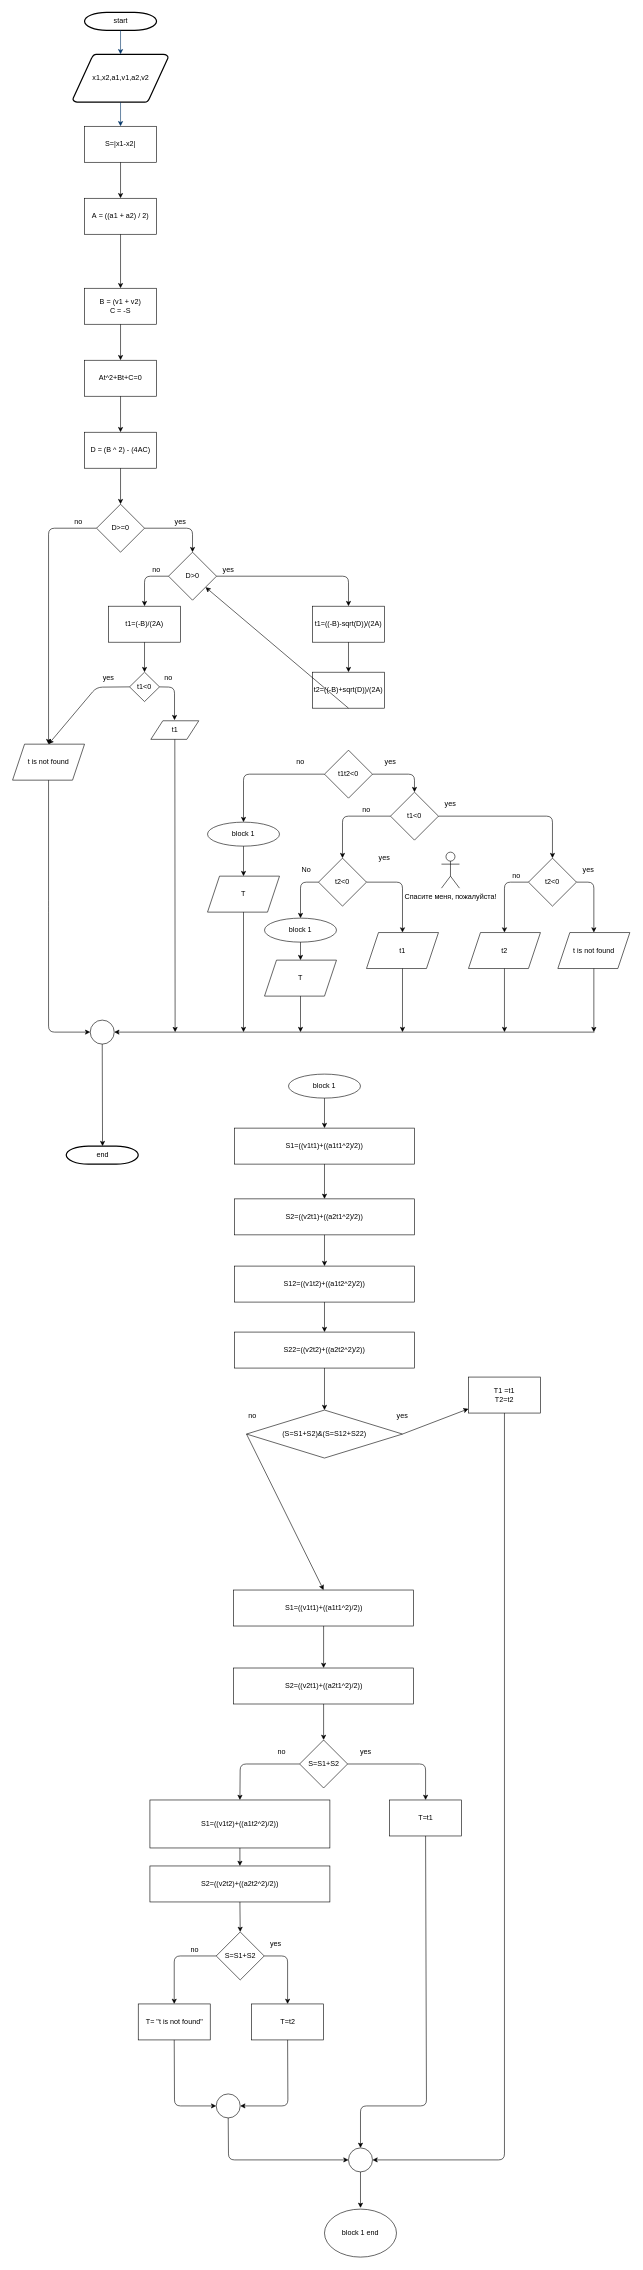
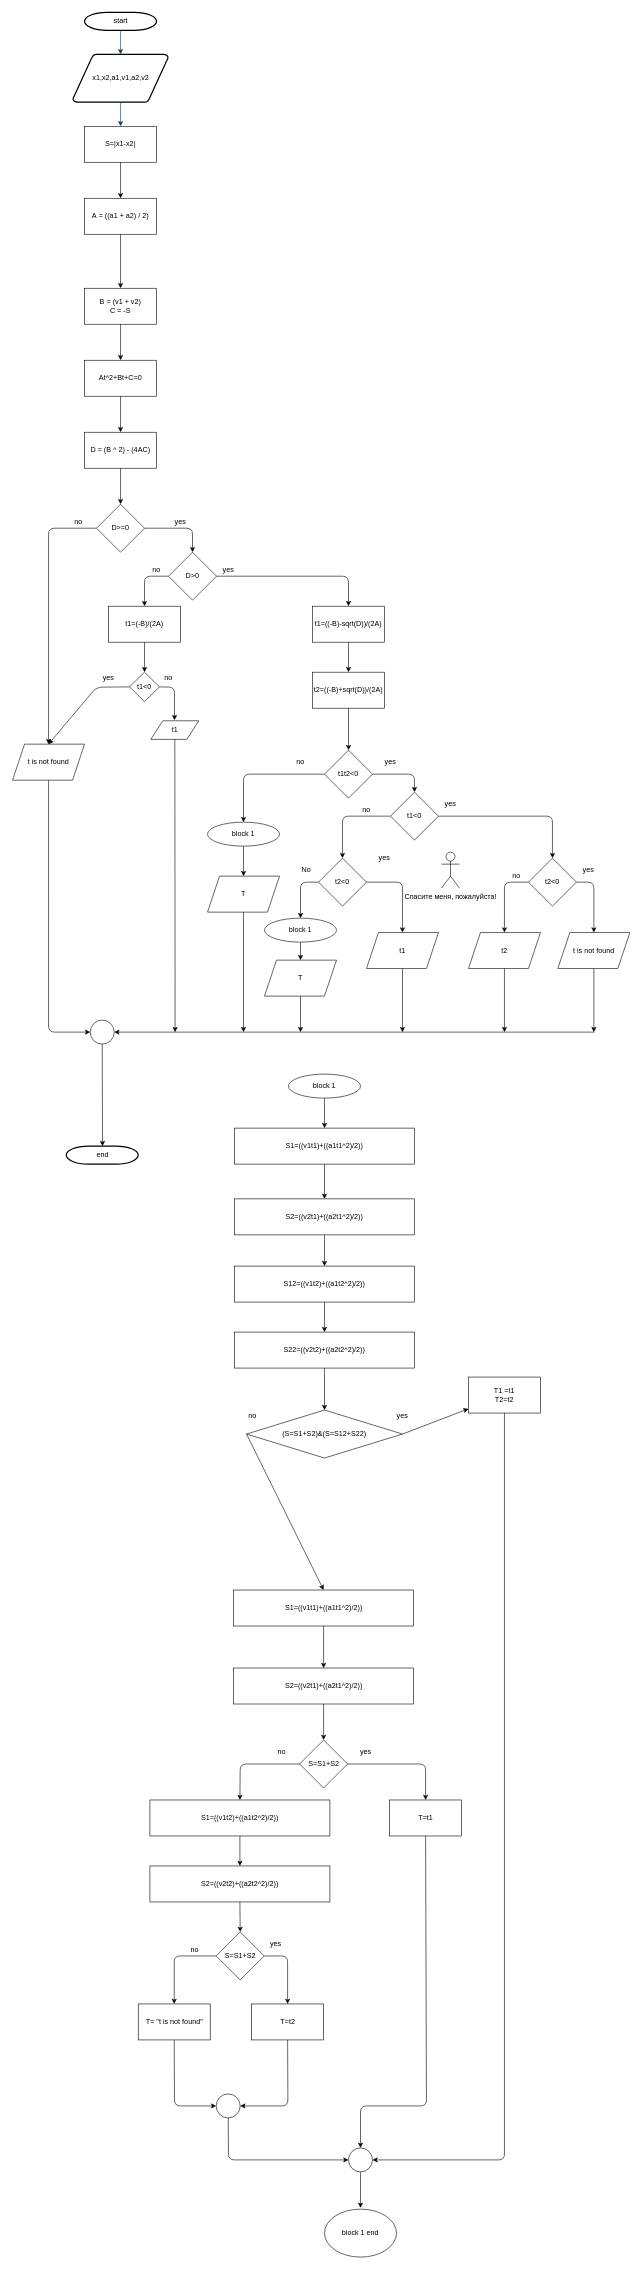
- <mxCell id="26" value="" style="endArrow=classic;html=1;exitX=0.5;exitY=1;exitDx=0;exitDy=0;" parent="1" source="24" target="19" edge="1"><mxGeometry width="50" height="50" relative="1" as="geometry"><mxPoint x="370" y="1280" as="sourcePoint" /><mxPoint x="400" y="1240" as="targetPoint" /></mxGeometry></mxCell>
+ <mxCell id="26" value="" style="endArrow=classic;html=1;exitX=0.5;exitY=1;exitDx=0;exitDy=0;entryX=0.5;entryY=0;entryDx=0;entryDy=0;" parent="1" source="24" target="35" edge="1"><mxGeometry width="50" height="50" relative="1" as="geometry"><mxPoint x="370" y="1280" as="sourcePoint" /><mxPoint x="400" y="1240" as="targetPoint" /></mxGeometry></mxCell>
- <mxCell id="89" value="S1=((v1t2)+((a1t2^2)/2))" style="rounded=0;whiteSpace=wrap;html=1;" parent="1" vertex="1"><mxGeometry x="249" y="3000" width="300" height="80" as="geometry" /></mxCell>
+ <mxCell id="89" value="S1=((v1t2)+((a1t2^2)/2))" style="rounded=0;whiteSpace=wrap;html=1;" parent="1" vertex="1"><mxGeometry x="249" y="3000" width="300" height="60" as="geometry" /></mxCell>
